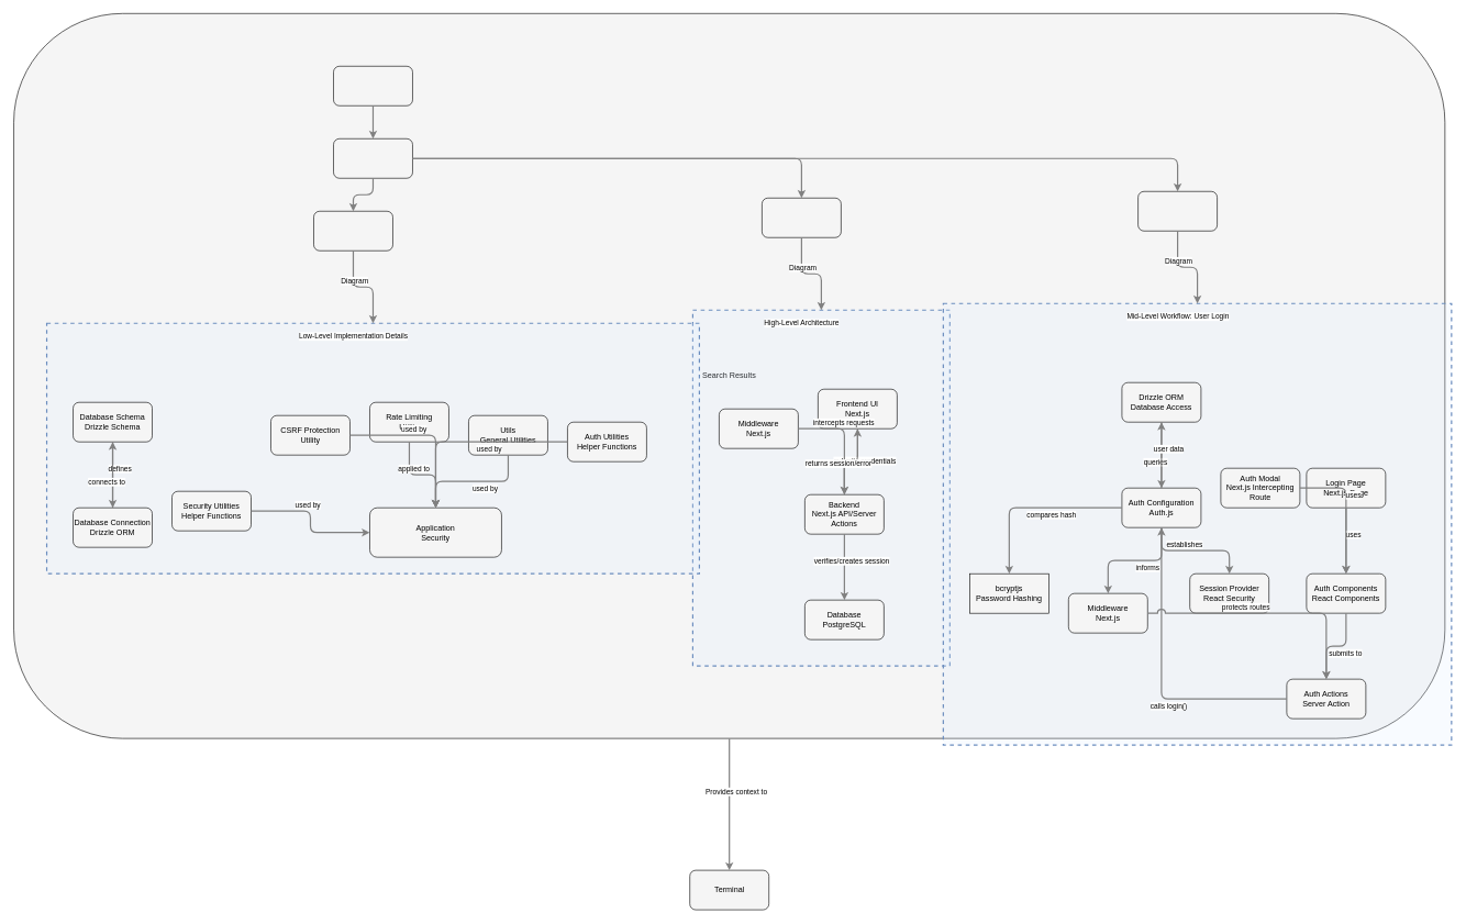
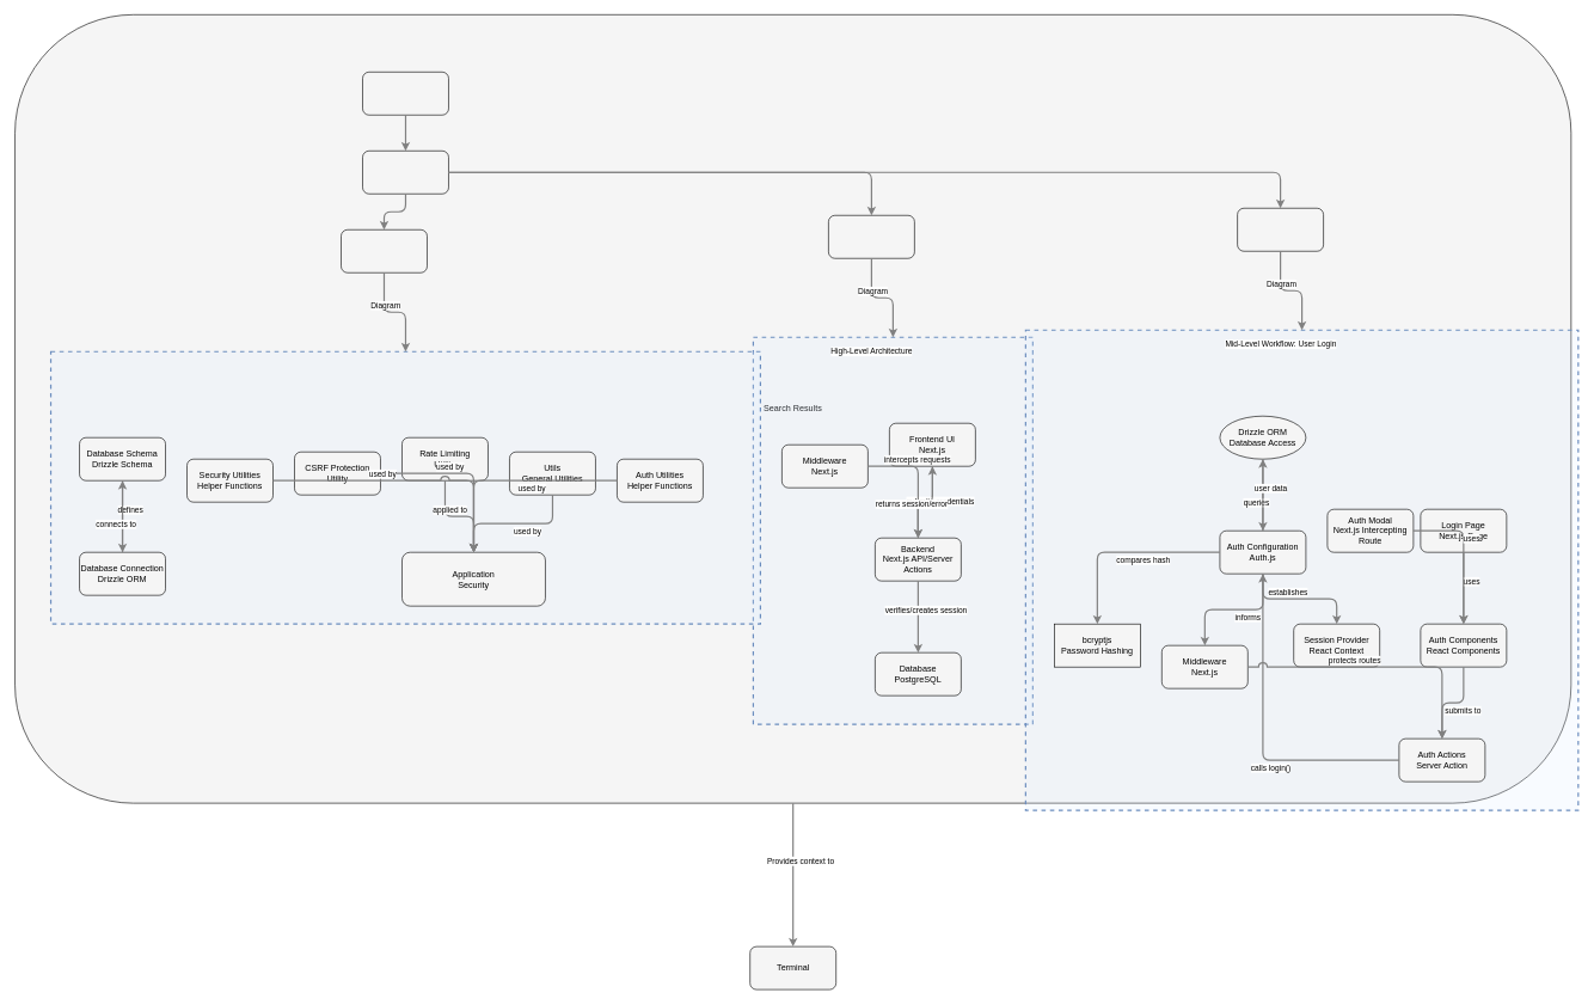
- <mxCell id="7" value="Low-Level Implementation Details" style="edgeLabel;html=1;align=center;verticalAlign=middle;resizable=0;labelBackgroundColor=white;spacing=5" vertex="1" parent="8"><mxGeometry x="58" y="478" width="914" height="24" as="geometry" /></mxCell>
- <mxCell id="20" value="Drizzle ORM&lt;br&gt;Database Access" style="rounded=1;whiteSpace=wrap;html=1;fillColor=#f5f5f5" vertex="1" parent="4"><mxGeometry x="271" y="120" width="120" height="60" as="geometry" /></mxCell>
+ <mxCell id="20" value="Drizzle ORM&lt;br&gt;Database Access" style="ellipse;whiteSpace=wrap;html=1;fillColor=#f5f5f5;" vertex="1" parent="4"><mxGeometry x="271" y="120" width="120" height="60" as="geometry" /></mxCell>
- <mxCell id="30" value="Security Utilities&lt;br&gt;Helper Functions" style="rounded=1;whiteSpace=wrap;html=1;fillColor=#f5f5f5" vertex="1" parent="6"><mxGeometry x="190" y="255" width="120" height="60" as="geometry" /></mxCell>
+ <mxCell id="30" value="Security Utilities&lt;br&gt;Helper Functions" style="rounded=1;whiteSpace=wrap;html=1;fillColor=#f5f5f5" vertex="1" parent="6"><mxGeometry x="190" y="150" width="120" height="60" as="geometry" /></mxCell>
- <mxCell id="23" value="Session Provider&lt;br&gt;React Security" style="rounded=1;whiteSpace=wrap;html=1;fillColor=#f5f5f5" vertex="1" parent="4"><mxGeometry x="374" y="410" width="120" height="60" as="geometry" /></mxCell>
+ <mxCell id="23" value="Session Provider&lt;br&gt;React Context" style="rounded=1;whiteSpace=wrap;html=1;fillColor=#f5f5f5" vertex="1" parent="4"><mxGeometry x="374" y="410" width="120" height="60" as="geometry" /></mxCell>
